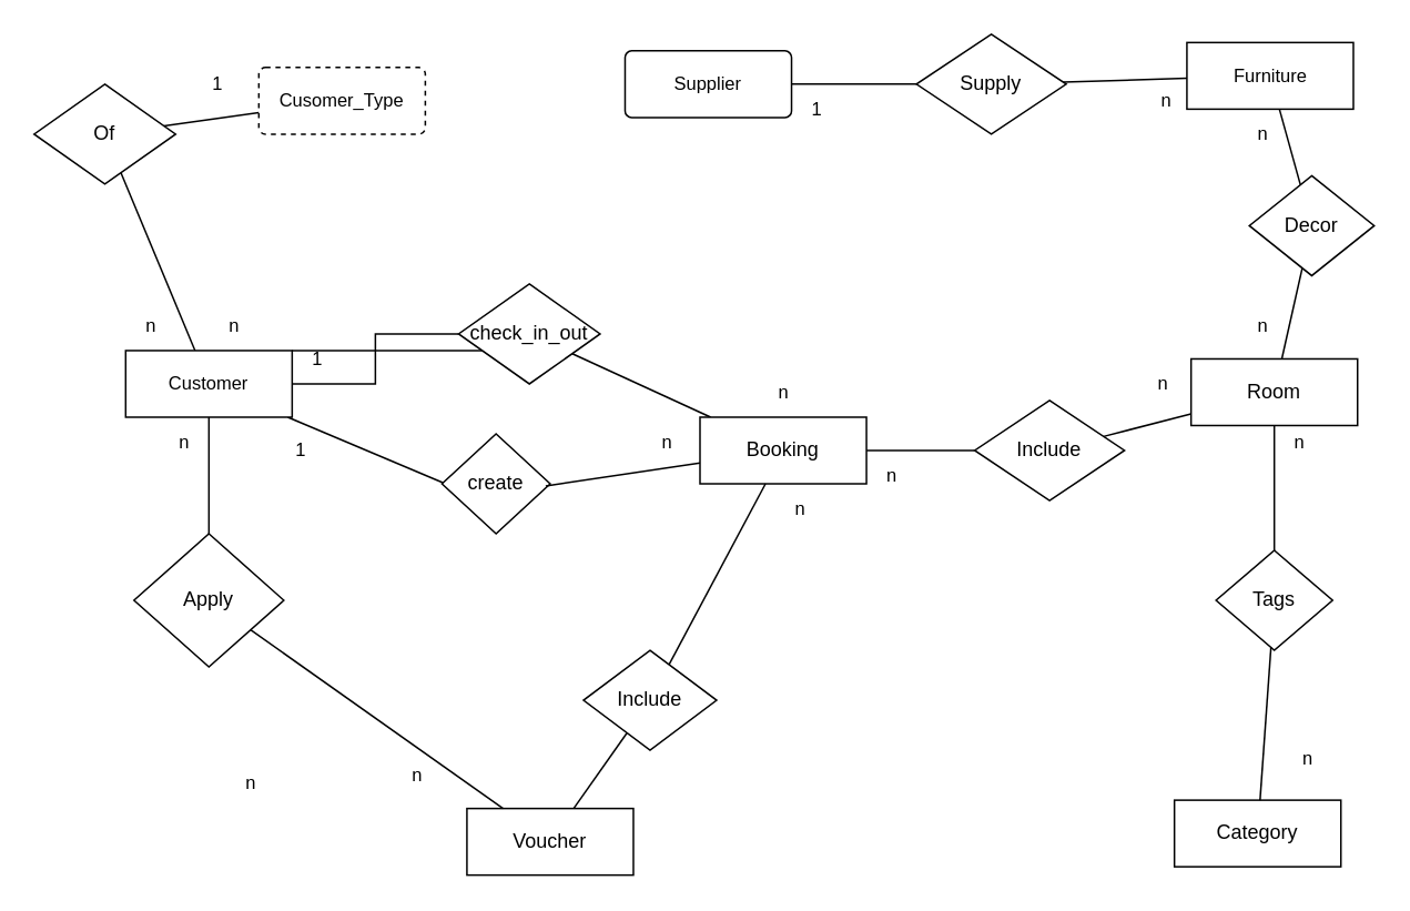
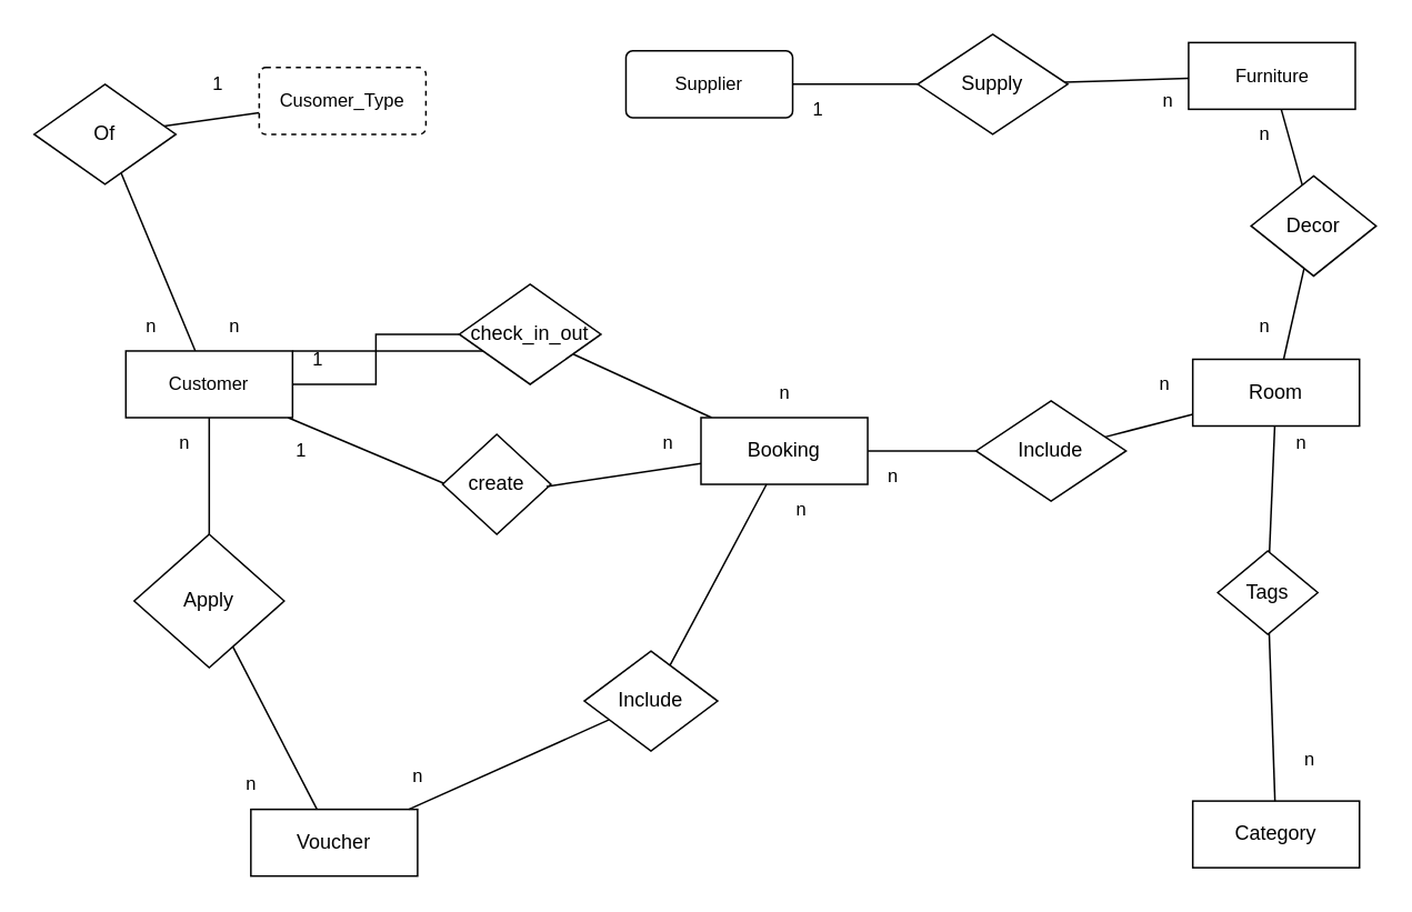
- <mxCell id="3" value="Tags" style="shape=rhombus;perimeter=rhombusPerimeter;whiteSpace=wrap;html=1;align=center;" parent="1" vertex="1"><mxGeometry x="730" y="330" width="70" height="60" as="geometry" /></mxCell>
+ <mxCell id="3" value="Tags" style="shape=rhombus;perimeter=rhombusPerimeter;whiteSpace=wrap;html=1;align=center;" parent="1" vertex="1"><mxGeometry x="730" y="330" width="60" height="50" as="geometry" /></mxCell>
- <mxCell id="4" value="Category" style="whiteSpace=wrap;html=1;align=center;" parent="1" vertex="1"><mxGeometry x="705" y="480" width="100" height="40" as="geometry" /></mxCell>
+ <mxCell id="4" value="Category" style="whiteSpace=wrap;html=1;align=center;" parent="1" vertex="1"><mxGeometry x="715" y="480" width="100" height="40" as="geometry" /></mxCell>
- <mxCell id="17" value="Voucher" style="whiteSpace=wrap;html=1;align=center;" parent="1" vertex="1"><mxGeometry x="280" y="485" width="100" height="40" as="geometry" /></mxCell>
+ <mxCell id="17" value="Voucher" style="whiteSpace=wrap;html=1;align=center;" parent="1" vertex="1"><mxGeometry x="150" y="485" width="100" height="40" as="geometry" /></mxCell>
